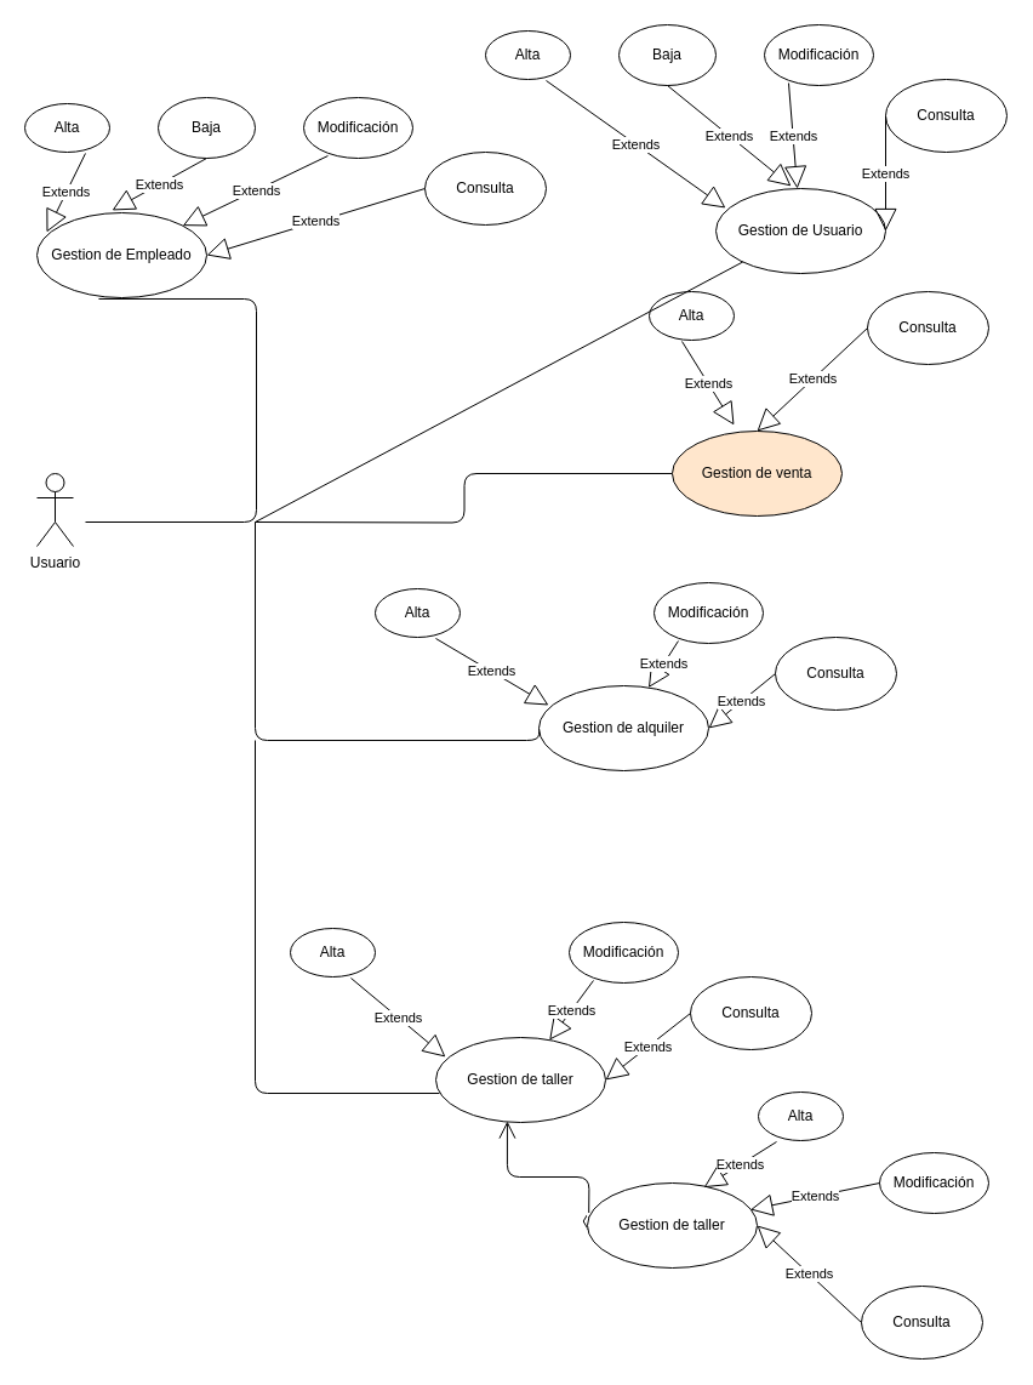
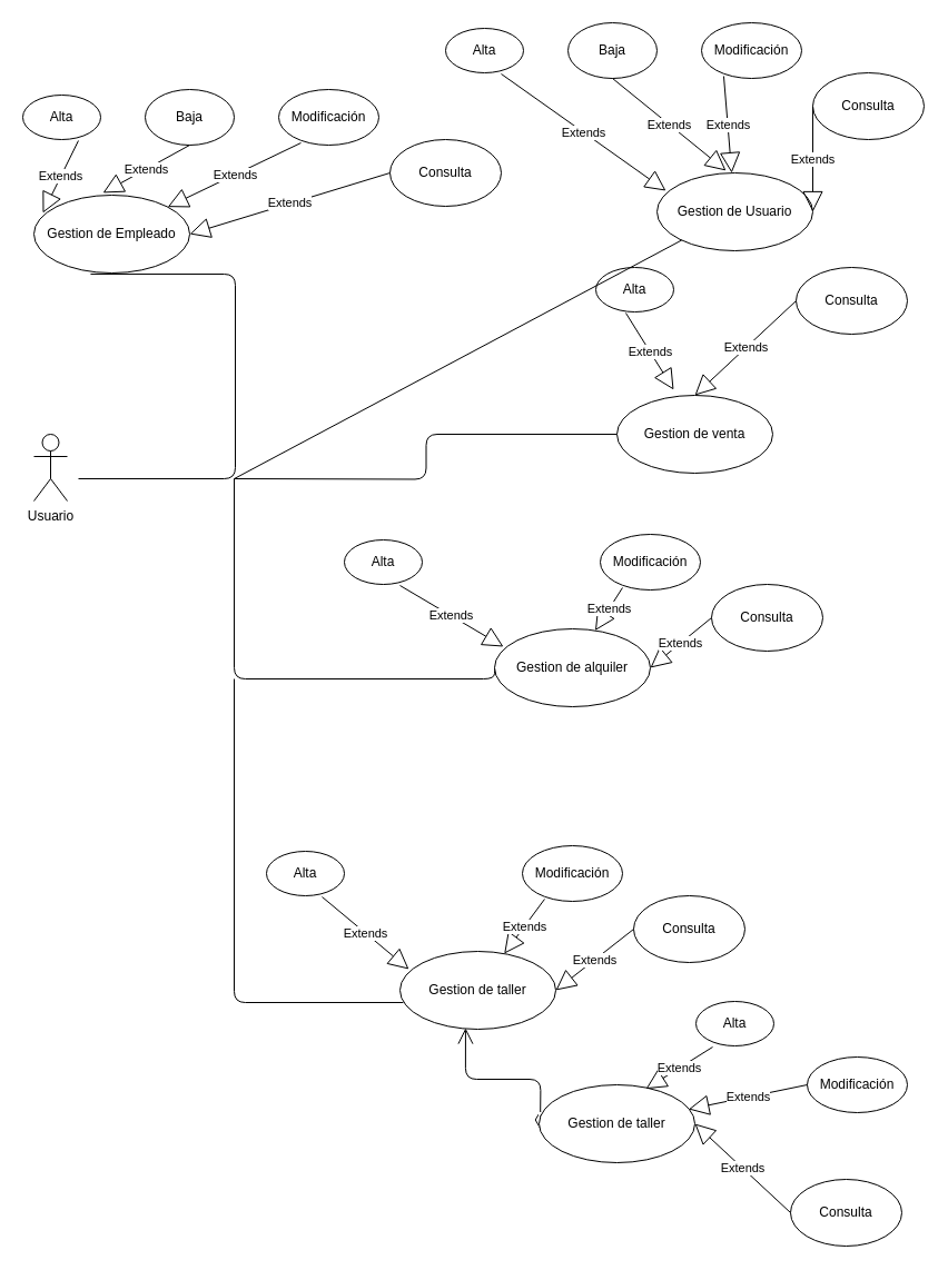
- <mxCell id="15" value="Gestion de venta" style="ellipse;whiteSpace=wrap;html=1;fillColor=#ffe6cc;" parent="1" vertex="1"><mxGeometry x="554" y="355" width="140" height="70" as="geometry" /></mxCell>
+ <mxCell id="15" value="Gestion de venta" style="ellipse;whiteSpace=wrap;html=1;" parent="1" vertex="1"><mxGeometry x="554" y="355" width="140" height="70" as="geometry" /></mxCell>
